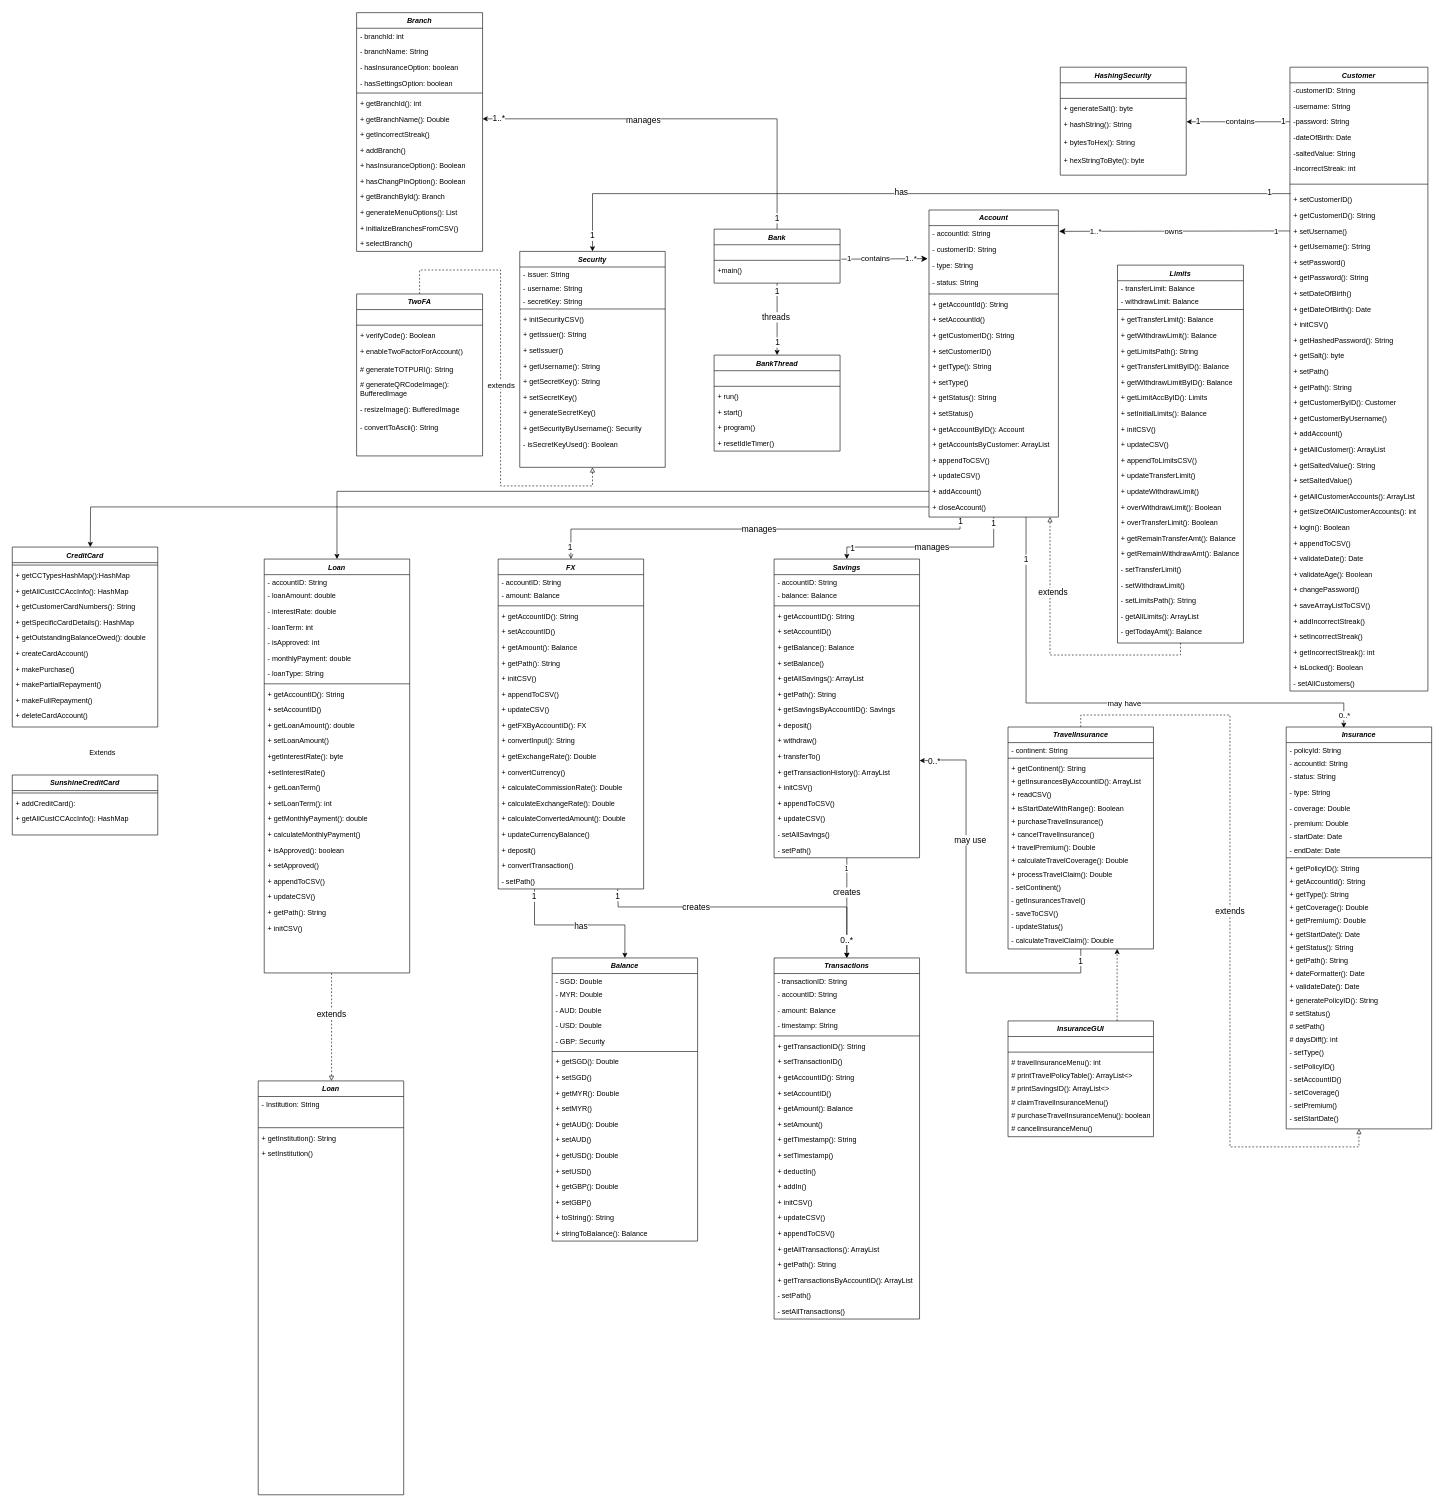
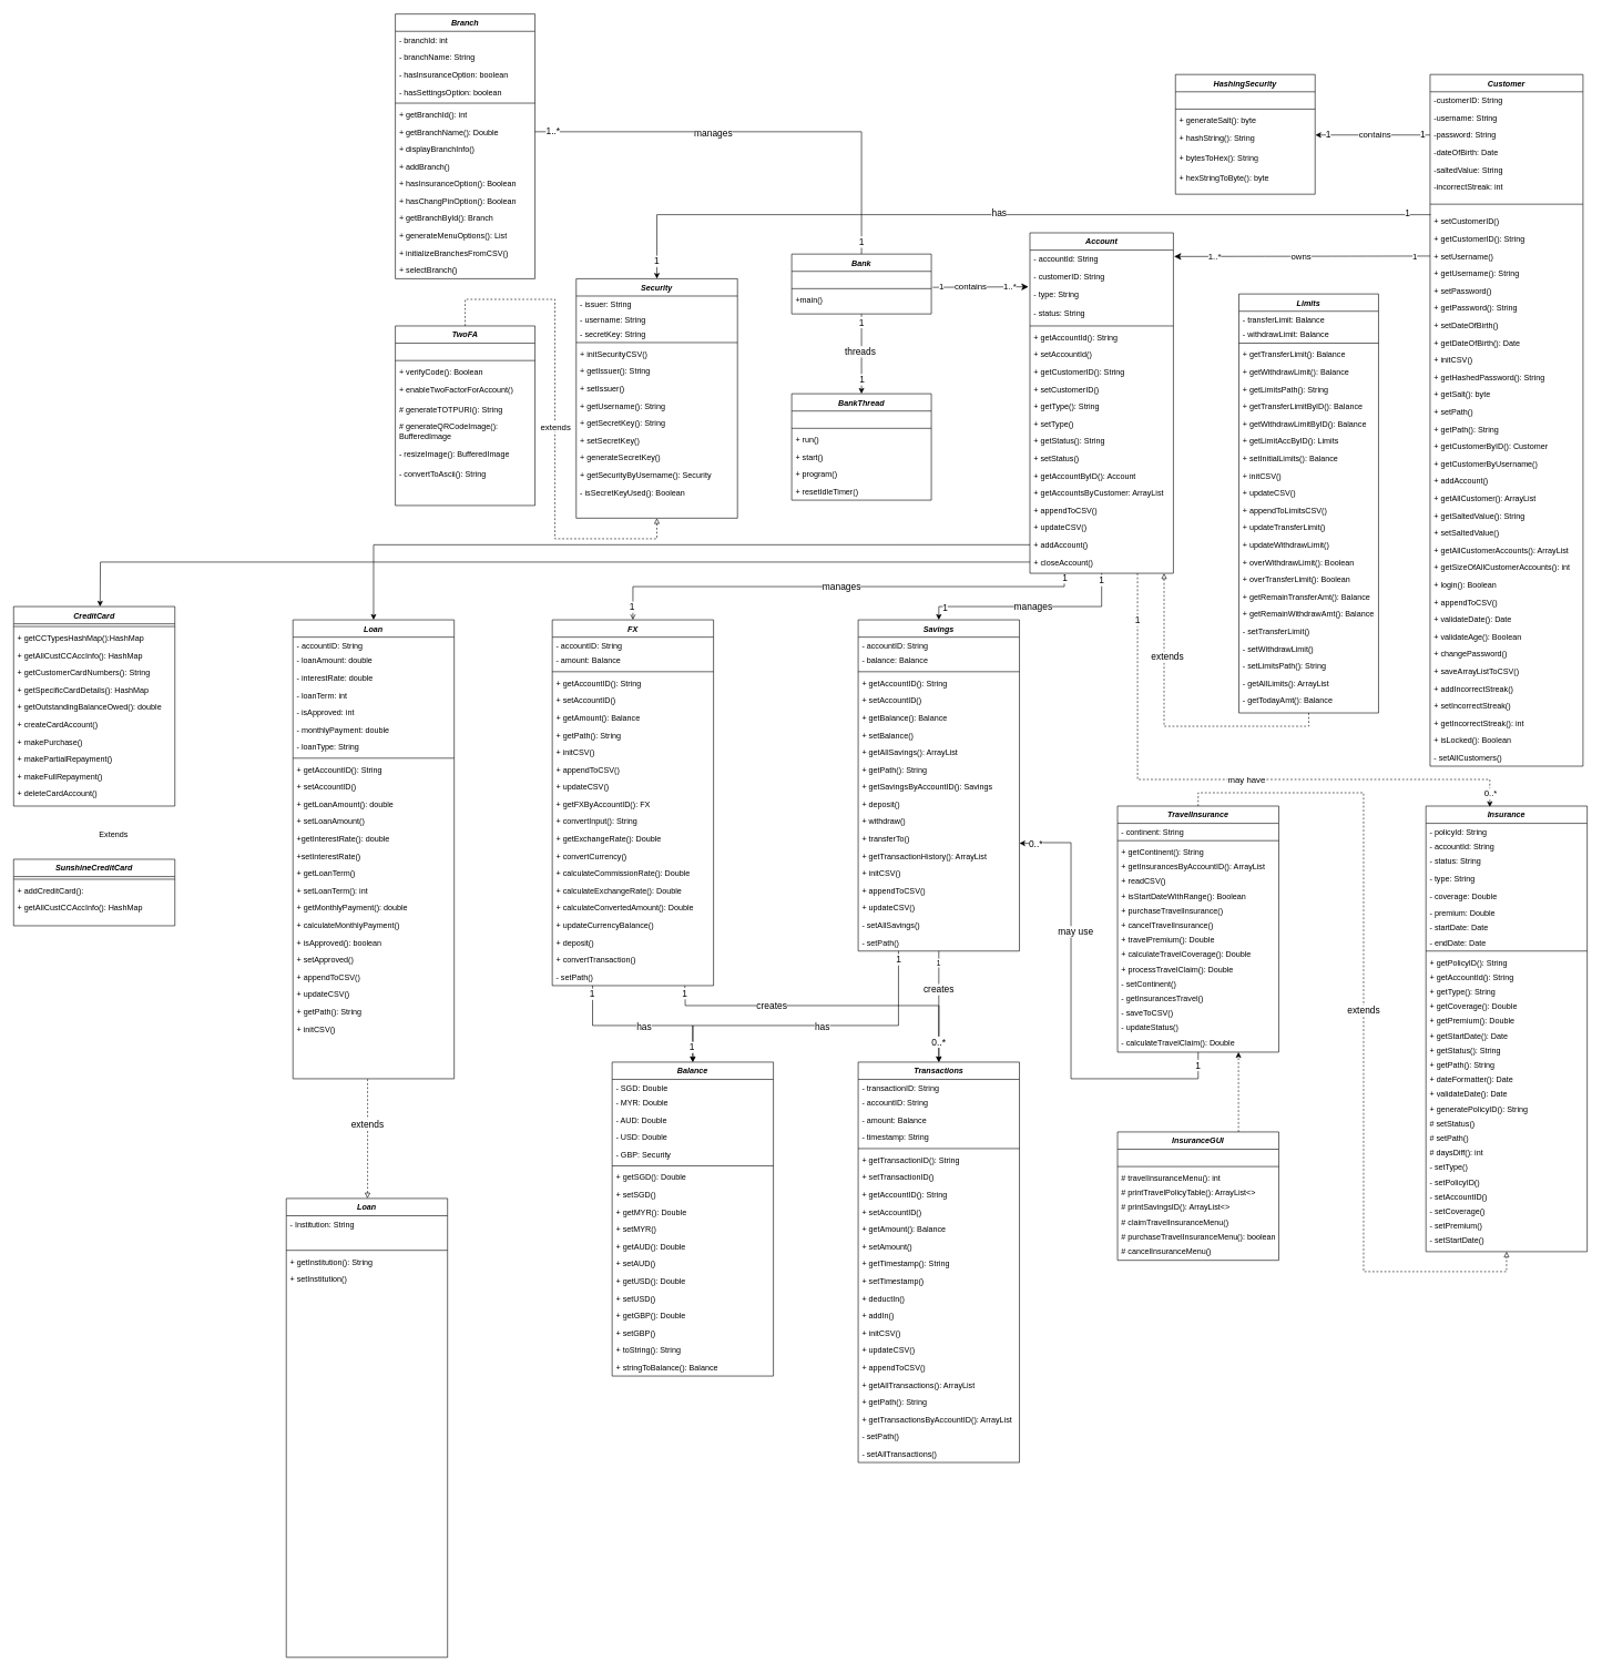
- <mxCell id="10" style="edgeStyle=orthogonalEdgeStyle;rounded=0;orthogonalLoop=1;jettySize=auto;html=1;exitX=0.5;exitY=0;exitDx=0;exitDy=0;entryX=1;entryY=0.5;entryDx=0;entryDy=0;" parent="1" source="14" target="364" edge="1"><mxGeometry relative="1" as="geometry" /></mxCell>
+ <mxCell id="10" style="edgeStyle=orthogonalEdgeStyle;rounded=0;orthogonalLoop=1;jettySize=auto;html=1;exitX=0.5;exitY=0;exitDx=0;exitDy=0;entryX=1;entryY=0.5;entryDx=0;entryDy=0;endArrow=none;" parent="1" source="14" target="364" edge="1"><mxGeometry relative="1" as="geometry" /></mxCell>
- <mxCell id="365" value="+ getIncorrectStreak()" style="text;align=left;verticalAlign=top;spacingLeft=4;spacingRight=4;overflow=hidden;rotatable=0;points=[[0,0.5],[1,0.5]];portConstraint=eastwest;" parent="357" vertex="1"><mxGeometry y="190" width="210" height="26" as="geometry" /></mxCell>
+ <mxCell id="365" value="+ displayBranchInfo()" style="text;align=left;verticalAlign=top;spacingLeft=4;spacingRight=4;overflow=hidden;rotatable=0;points=[[0,0.5],[1,0.5]];portConstraint=eastwest;" parent="357" vertex="1"><mxGeometry y="190" width="210" height="26" as="geometry" /></mxCell>
- <mxCell id="263" style="edgeStyle=orthogonalEdgeStyle;rounded=0;orthogonalLoop=1;jettySize=auto;html=1;exitX=0.75;exitY=1;exitDx=0;exitDy=0;entryX=0.396;entryY=0.002;entryDx=0;entryDy=0;entryPerimeter=0;" parent="1" source="71" target="139" edge="1"><mxGeometry relative="1" as="geometry"><Array as="points"><mxPoint x="1710" y="1171" /><mxPoint x="2240" y="1171" /></Array></mxGeometry></mxCell>
+ <mxCell id="263" style="edgeStyle=orthogonalEdgeStyle;rounded=0;orthogonalLoop=1;jettySize=auto;html=1;exitX=0.75;exitY=1;exitDx=0;exitDy=0;entryX=0.396;entryY=0.002;entryDx=0;entryDy=0;entryPerimeter=0;dashed=1;" parent="1" source="71" target="139" edge="1"><mxGeometry relative="1" as="geometry"><Array as="points"><mxPoint x="1710" y="1171" /><mxPoint x="2240" y="1171" /></Array></mxGeometry></mxCell>
- <mxCell id="302" value="+getInterestRate(): byte" style="text;align=left;verticalAlign=top;spacingLeft=4;spacingRight=4;overflow=hidden;rotatable=0;points=[[0,0.5],[1,0.5]];portConstraint=eastwest;" parent="289" vertex="1"><mxGeometry y="316" width="242.5" height="26" as="geometry" /></mxCell>
+ <mxCell id="302" value="+getInterestRate(): double" style="text;align=left;verticalAlign=top;spacingLeft=4;spacingRight=4;overflow=hidden;rotatable=0;points=[[0,0.5],[1,0.5]];portConstraint=eastwest;" parent="289" vertex="1"><mxGeometry y="316" width="242.5" height="26" as="geometry" /></mxCell>
+ <mxCell id="220" style="edgeStyle=orthogonalEdgeStyle;rounded=0;orthogonalLoop=1;jettySize=auto;html=1;exitX=0.25;exitY=1;exitDx=0;exitDy=0;entryX=0.5;entryY=0;entryDx=0;entryDy=0;" parent="1" source="224" target="244" edge="1"><mxGeometry relative="1" as="geometry"><Array as="points"><mxPoint x="1351" y="1541" /><mxPoint x="1041" y="1541" /></Array></mxGeometry></mxCell>
+ <mxCell id="221" value="1" style="edgeLabel;html=1;align=center;verticalAlign=middle;resizable=0;points=[];fontSize=14;" parent="220" vertex="1" connectable="0"><mxGeometry x="-0.946" relative="1" as="geometry"><mxPoint as="offset" /></mxGeometry></mxCell>
+ <mxCell id="222" value="has" style="edgeLabel;html=1;align=center;verticalAlign=middle;resizable=0;points=[];fontSize=14;" parent="220" vertex="1" connectable="0"><mxGeometry x="0.053" y="1" relative="1" as="geometry"><mxPoint x="24" as="offset" /></mxGeometry></mxCell>
+ <mxCell id="223" value="1" style="edgeLabel;html=1;align=center;verticalAlign=middle;resizable=0;points=[];fontSize=14;" parent="220" vertex="1" connectable="0"><mxGeometry x="0.916" relative="1" as="geometry"><mxPoint x="-2" y="-2" as="offset" /></mxGeometry></mxCell>
